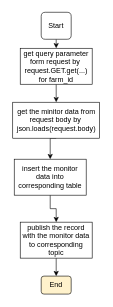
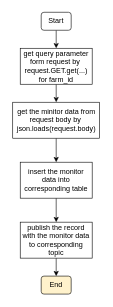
- <mxCell id="5" value="Start" style="rounded=1;whiteSpace=wrap;html=1;" vertex="1" parent="1"><mxGeometry x="68" y="20" width="50" height="45" as="geometry" /></mxCell>
+ <mxCell id="5" value="Start" style="rounded=1;whiteSpace=wrap;html=1;" vertex="1" parent="1"><mxGeometry x="68" y="20" width="50" height="30" as="geometry" /></mxCell>
- <mxCell id="9" value="insert the monitor data into corresponding table" style="rounded=0;whiteSpace=wrap;html=1;" vertex="1" parent="1"><mxGeometry x="23" y="265" width="120" height="60" as="geometry" /></mxCell>
+ <mxCell id="9" value="insert the monitor data into corresponding table" style="rounded=0;whiteSpace=wrap;html=1;" vertex="1" parent="1"><mxGeometry x="33" y="270" width="120" height="60" as="geometry" /></mxCell>
